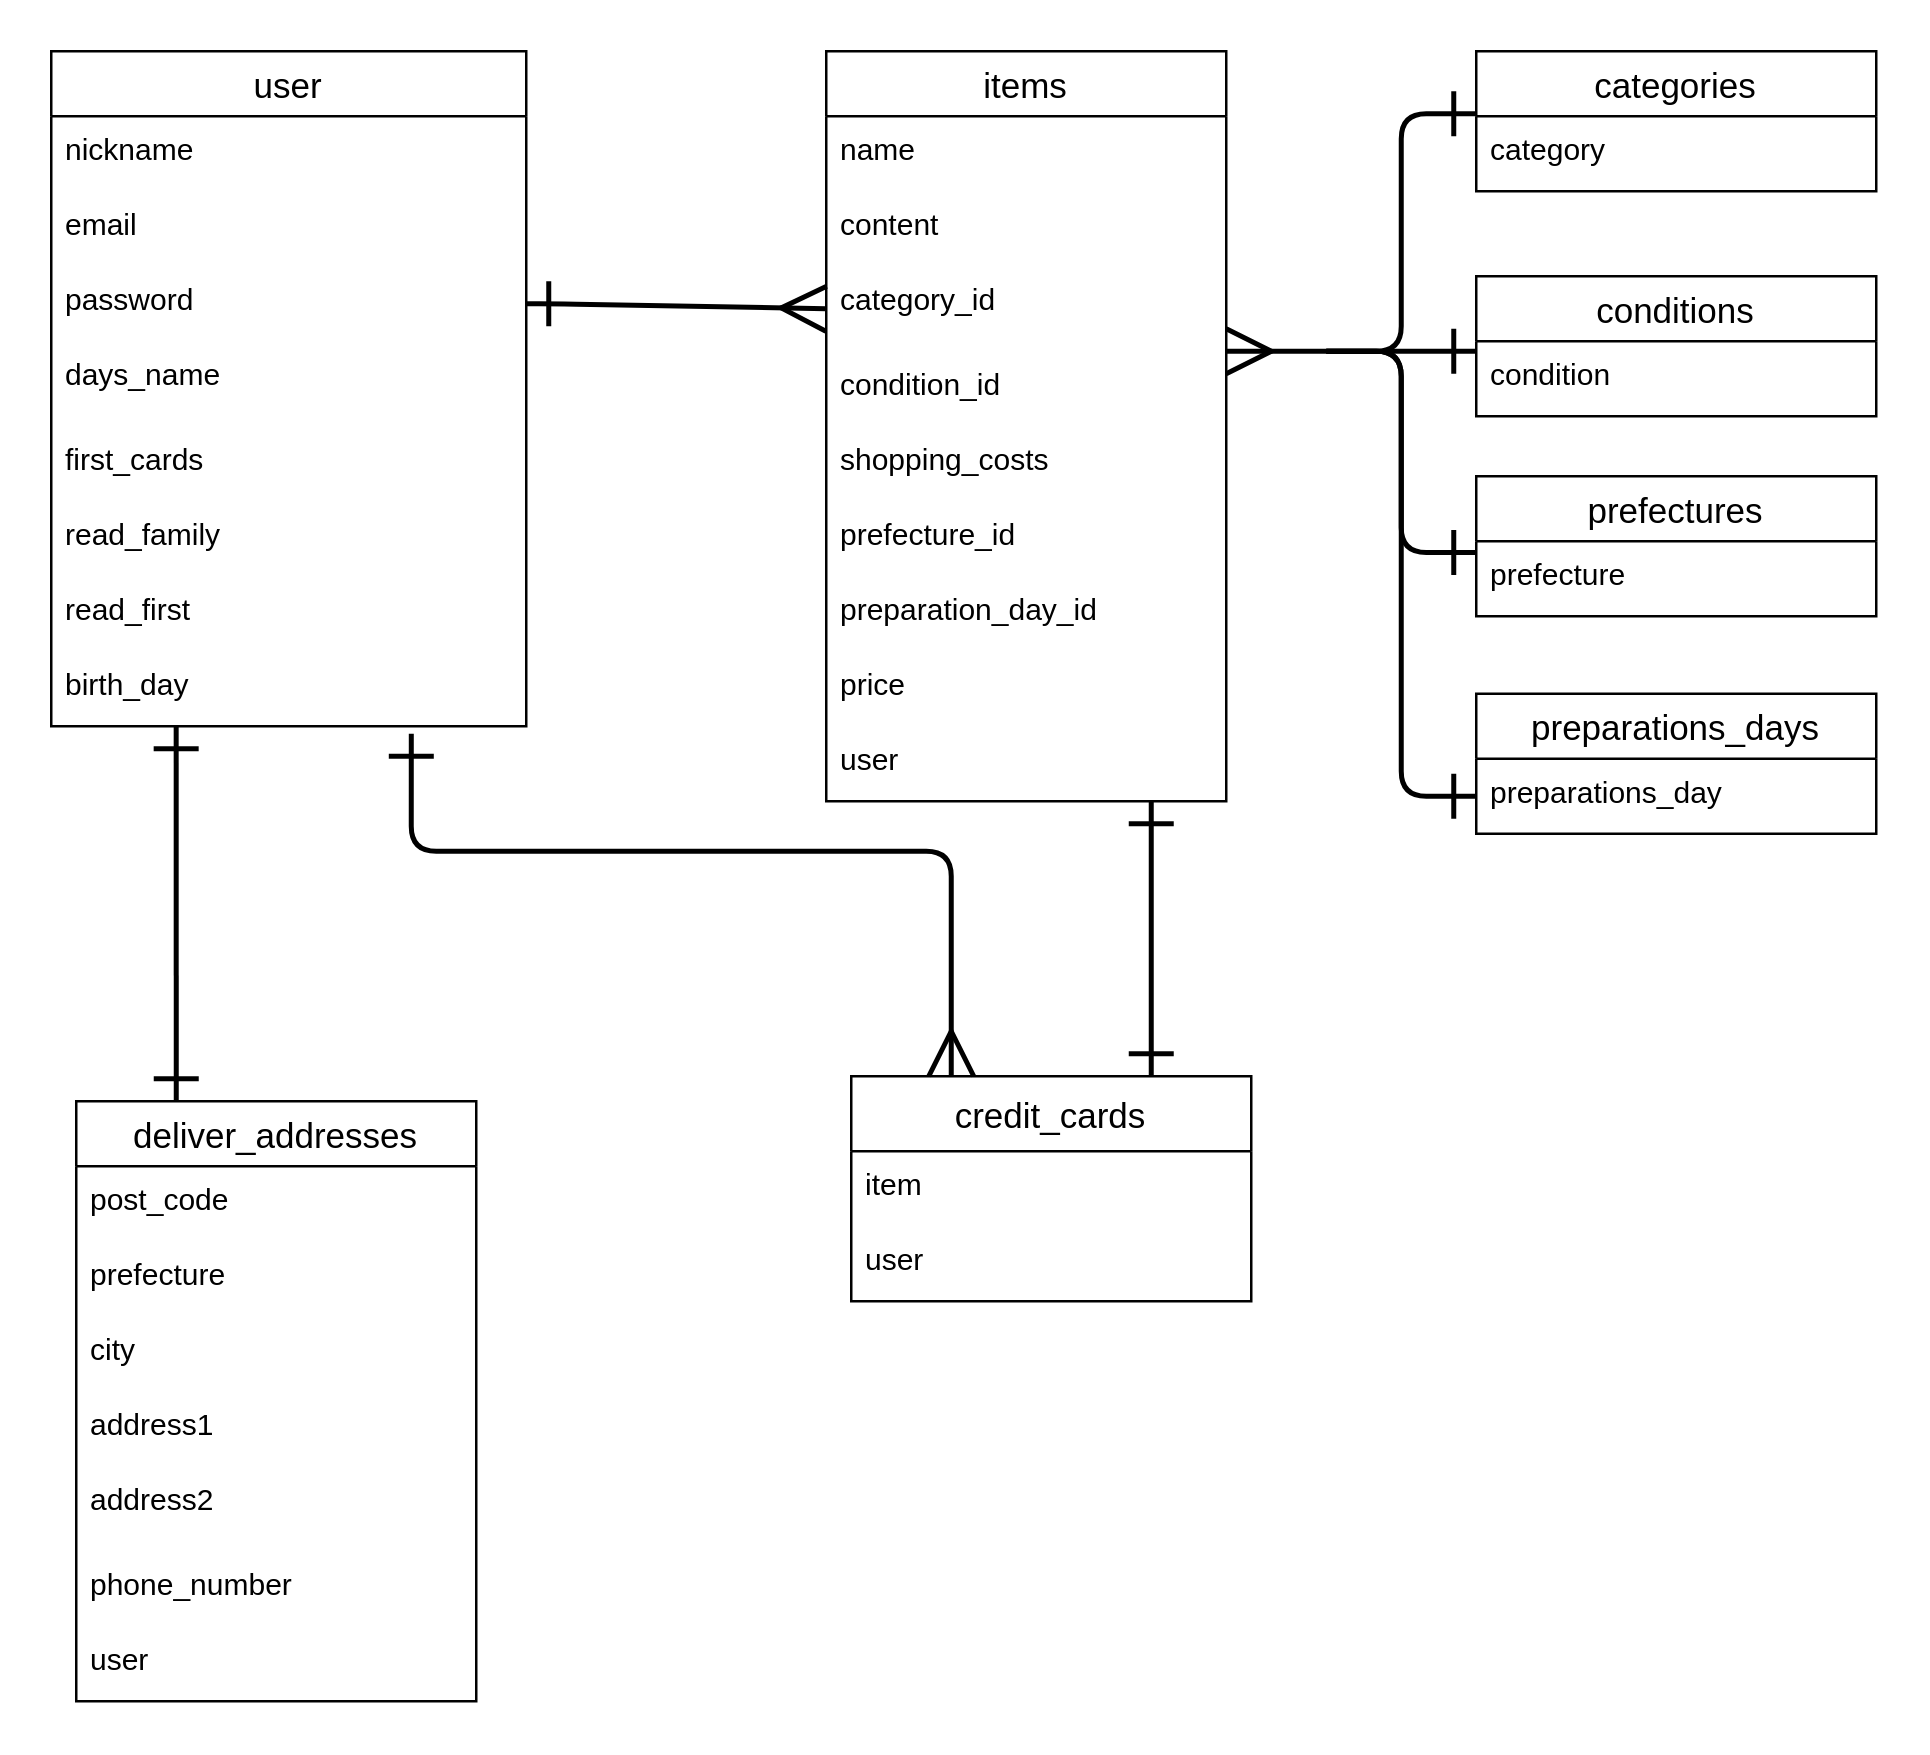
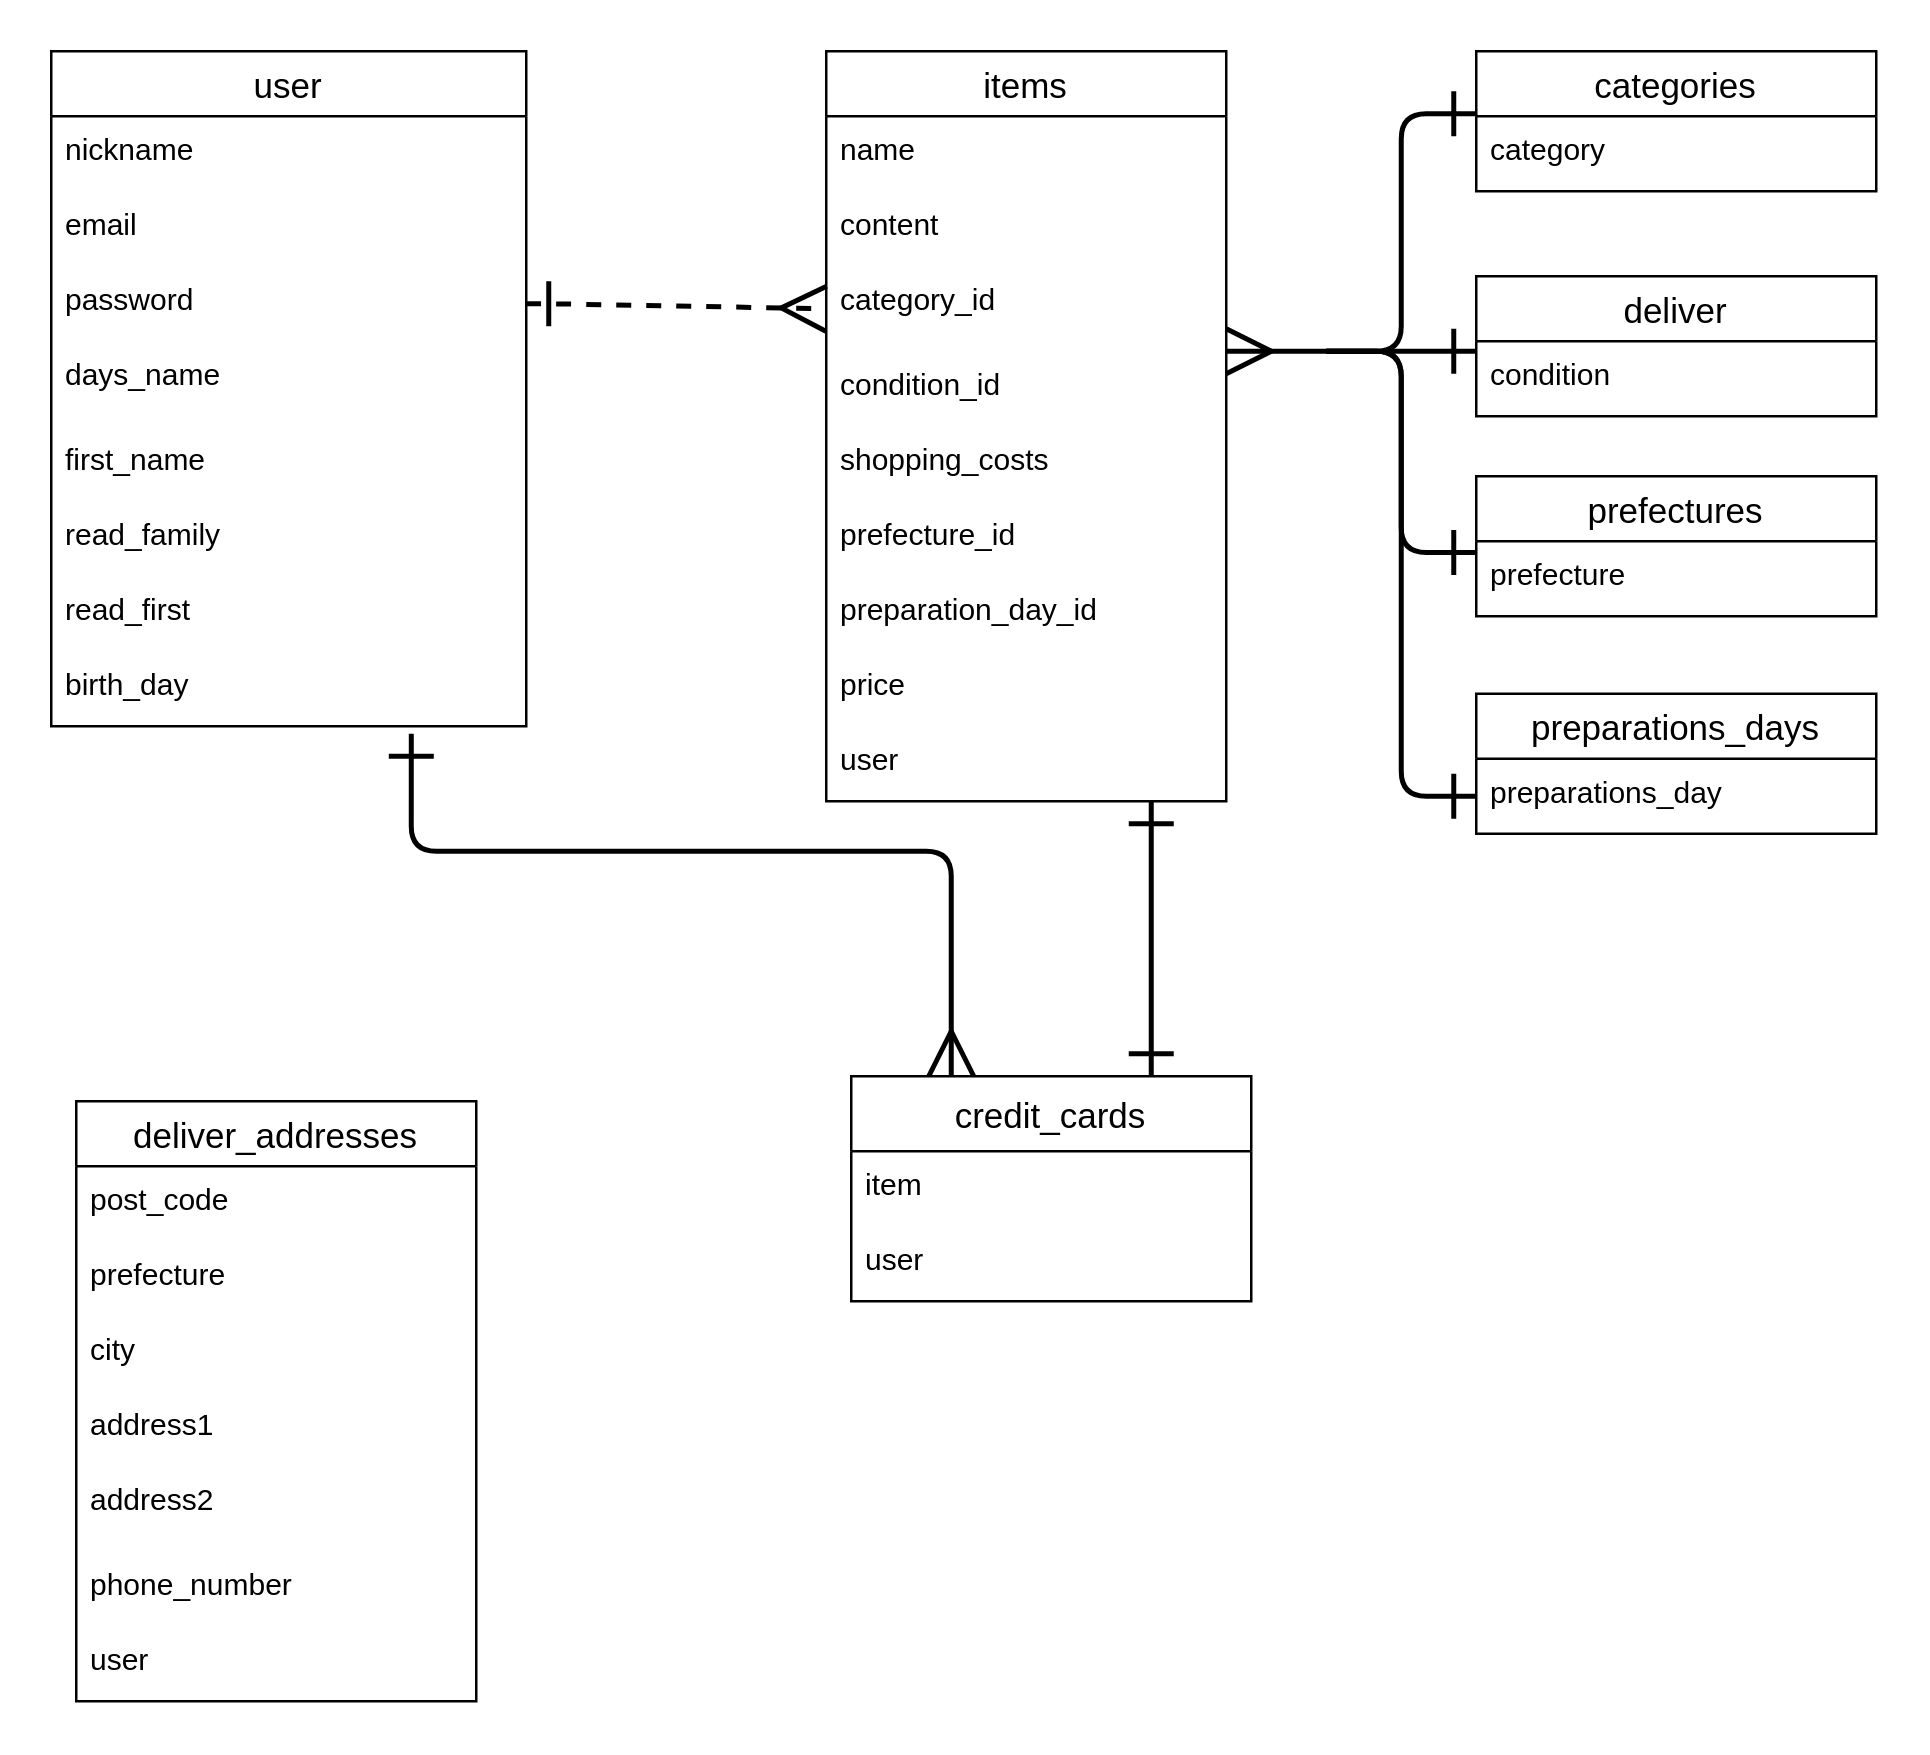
- <mxCell id="21" style="edgeStyle=none;html=1;endArrow=ERmany;endFill=0;strokeWidth=2;endSize=15;exitX=1;exitY=0.5;exitDx=0;exitDy=0;entryX=0;entryY=0.5;entryDx=0;entryDy=0;startArrow=ERone;startFill=0;startSize=15;" parent="1" source="5" target="14" edge="1"><mxGeometry relative="1" as="geometry"><mxPoint x="130" y="111" as="sourcePoint" /><mxPoint x="320" y="111" as="targetPoint" /><Array as="points"><mxPoint x="220" y="121" /></Array></mxGeometry></mxCell>
+ <mxCell id="21" style="edgeStyle=none;html=1;endArrow=ERmany;endFill=0;strokeWidth=2;endSize=15;exitX=1;exitY=0.5;exitDx=0;exitDy=0;entryX=0;entryY=0.5;entryDx=0;entryDy=0;startArrow=ERone;startFill=0;startSize=15;dashed=1;" parent="1" source="5" target="14" edge="1"><mxGeometry relative="1" as="geometry"><mxPoint x="130" y="111" as="sourcePoint" /><mxPoint x="320" y="111" as="targetPoint" /><Array as="points"><mxPoint x="220" y="121" /></Array></mxGeometry></mxCell>
- <mxCell id="38" value="conditions" style="swimlane;fontStyle=0;childLayout=stackLayout;horizontal=1;startSize=26;horizontalStack=0;resizeParent=1;resizeParentMax=0;resizeLast=0;collapsible=1;marginBottom=0;align=center;fontSize=14;" vertex="1" parent="1"><mxGeometry x="590" y="110" width="160" height="56" as="geometry" /></mxCell>
+ <mxCell id="38" value="deliver" style="swimlane;fontStyle=0;childLayout=stackLayout;horizontal=1;startSize=26;horizontalStack=0;resizeParent=1;resizeParentMax=0;resizeLast=0;collapsible=1;marginBottom=0;align=center;fontSize=14;" vertex="1" parent="1"><mxGeometry x="590" y="110" width="160" height="56" as="geometry" /></mxCell>
- <mxCell id="7" value="first_cards&#10;" style="text;strokeColor=none;fillColor=none;spacingLeft=4;spacingRight=4;overflow=hidden;rotatable=0;points=[[0,0.5],[1,0.5]];portConstraint=eastwest;fontSize=12;" parent="2" vertex="1"><mxGeometry y="150" width="190" height="30" as="geometry" /></mxCell>
+ <mxCell id="7" value="first_name&#10;" style="text;strokeColor=none;fillColor=none;spacingLeft=4;spacingRight=4;overflow=hidden;rotatable=0;points=[[0,0.5],[1,0.5]];portConstraint=eastwest;fontSize=12;" parent="2" vertex="1"><mxGeometry y="150" width="190" height="30" as="geometry" /></mxCell>
- <mxCell id="22" style="edgeStyle=orthogonalEdgeStyle;html=1;exitX=0.25;exitY=0;exitDx=0;exitDy=0;entryX=0.263;entryY=1;entryDx=0;entryDy=0;entryPerimeter=0;strokeWidth=2;startArrow=ERone;startFill=0;endArrow=ERone;endFill=0;startSize=15;endSize=15;" edge="1" parent="1" source="23" target="10"><mxGeometry relative="1" as="geometry" /></mxCell>
